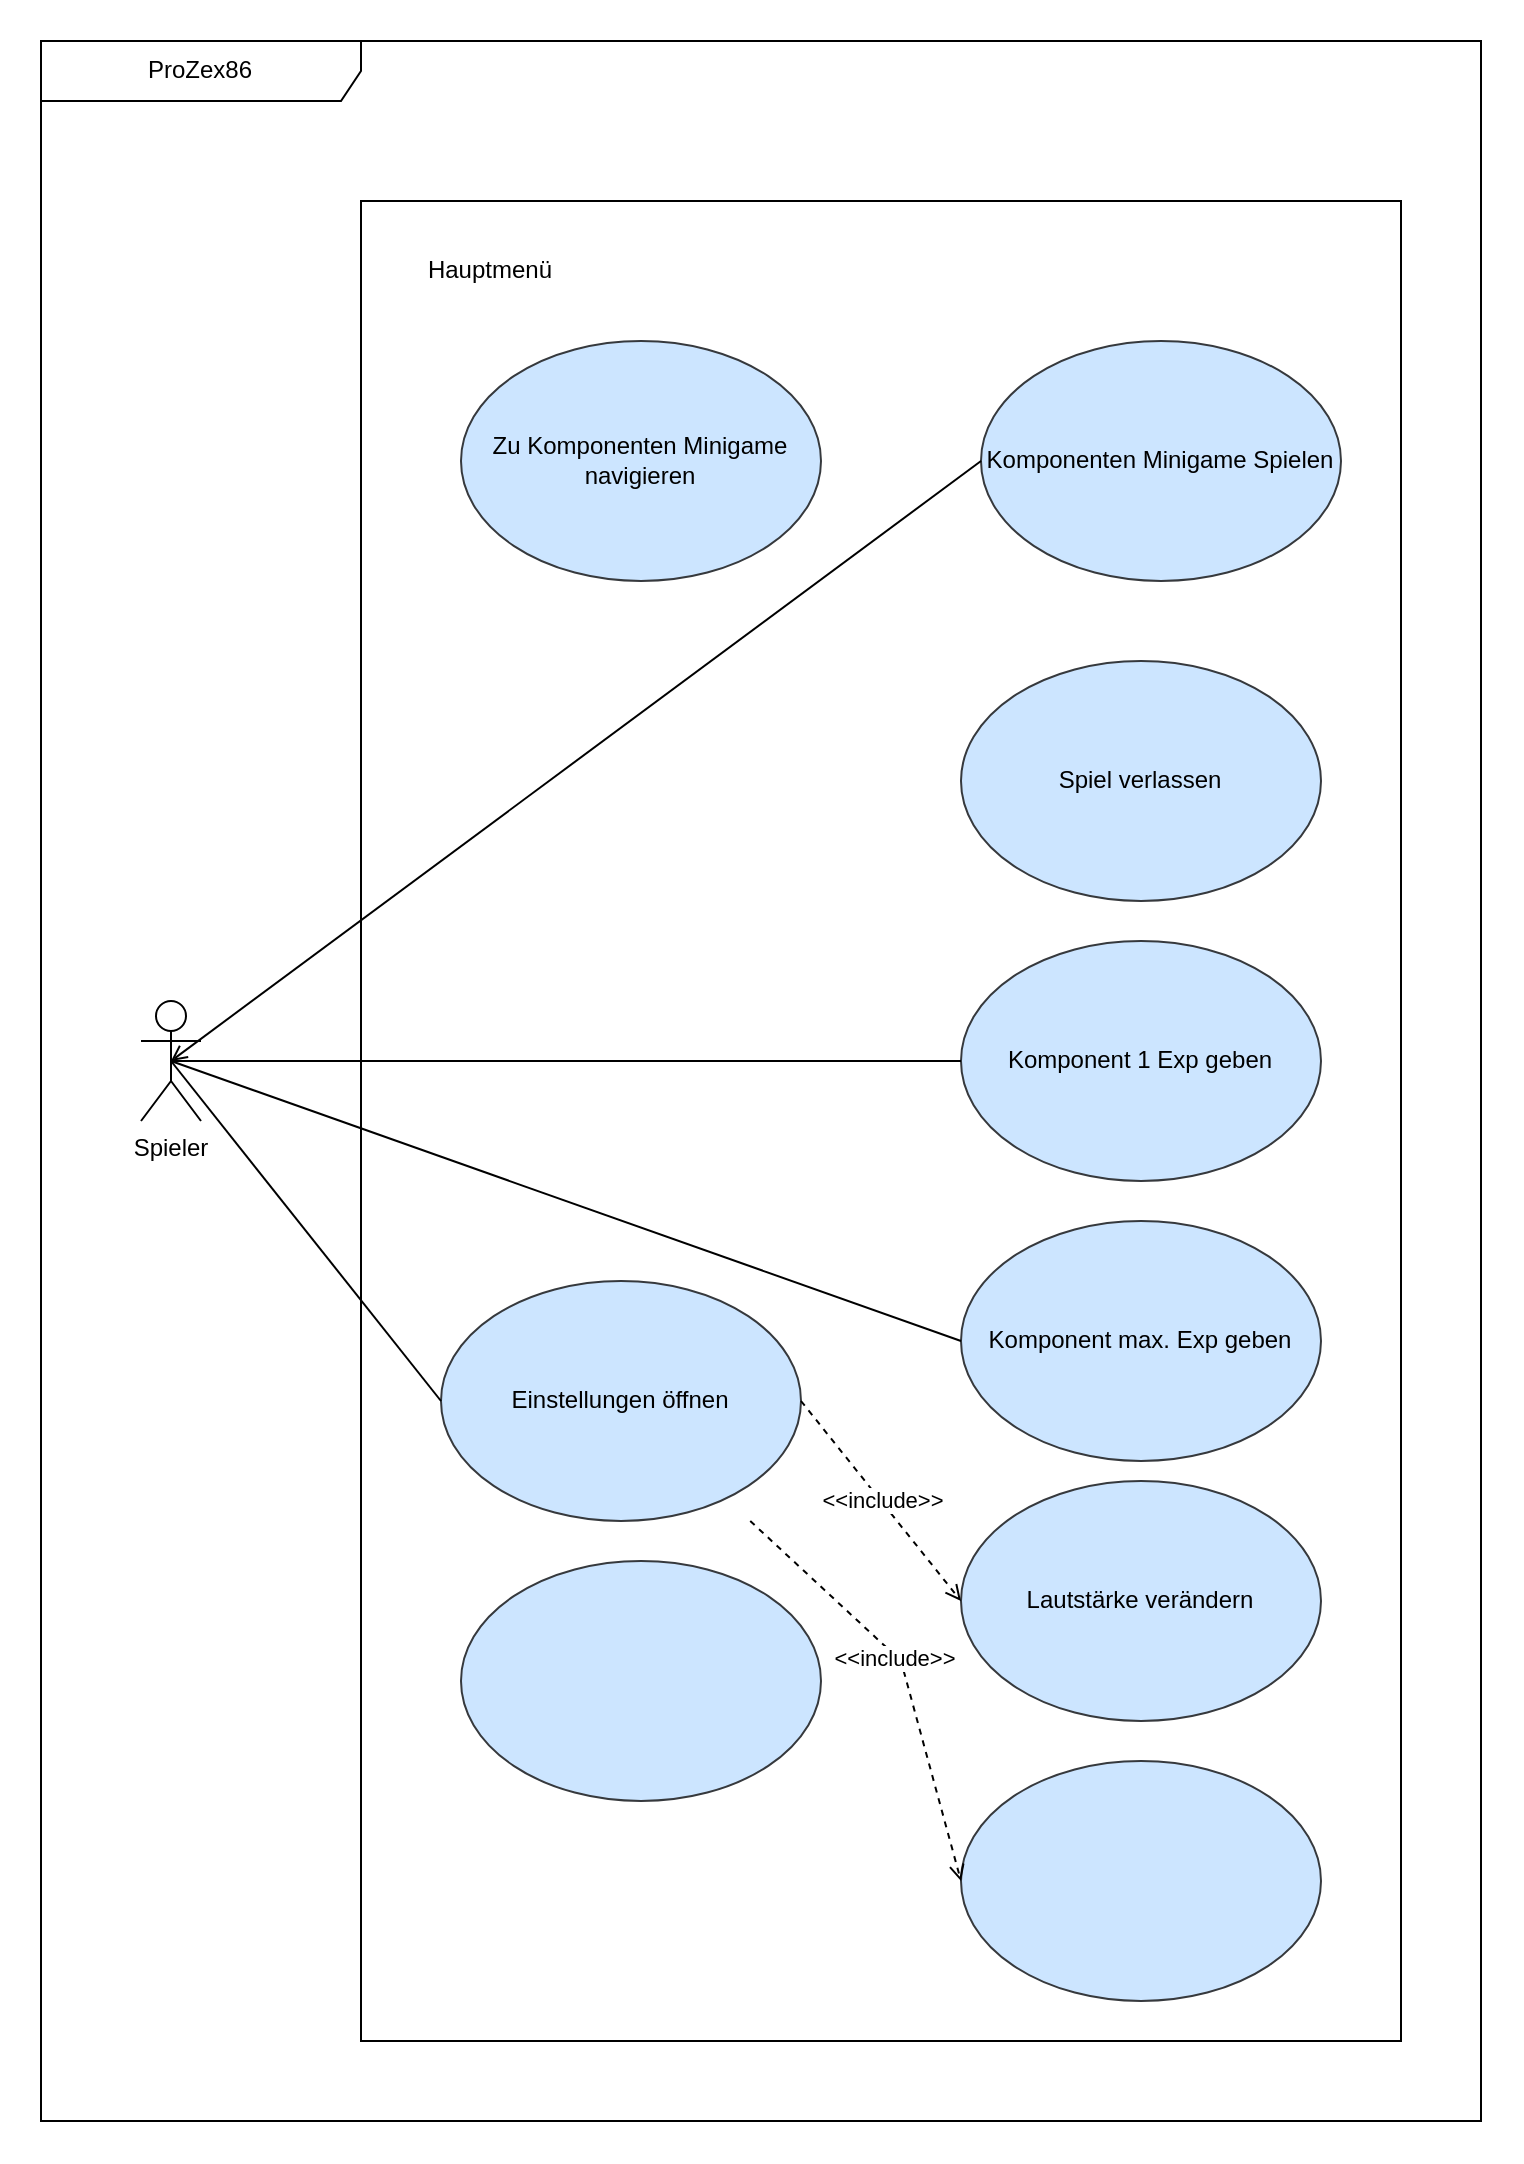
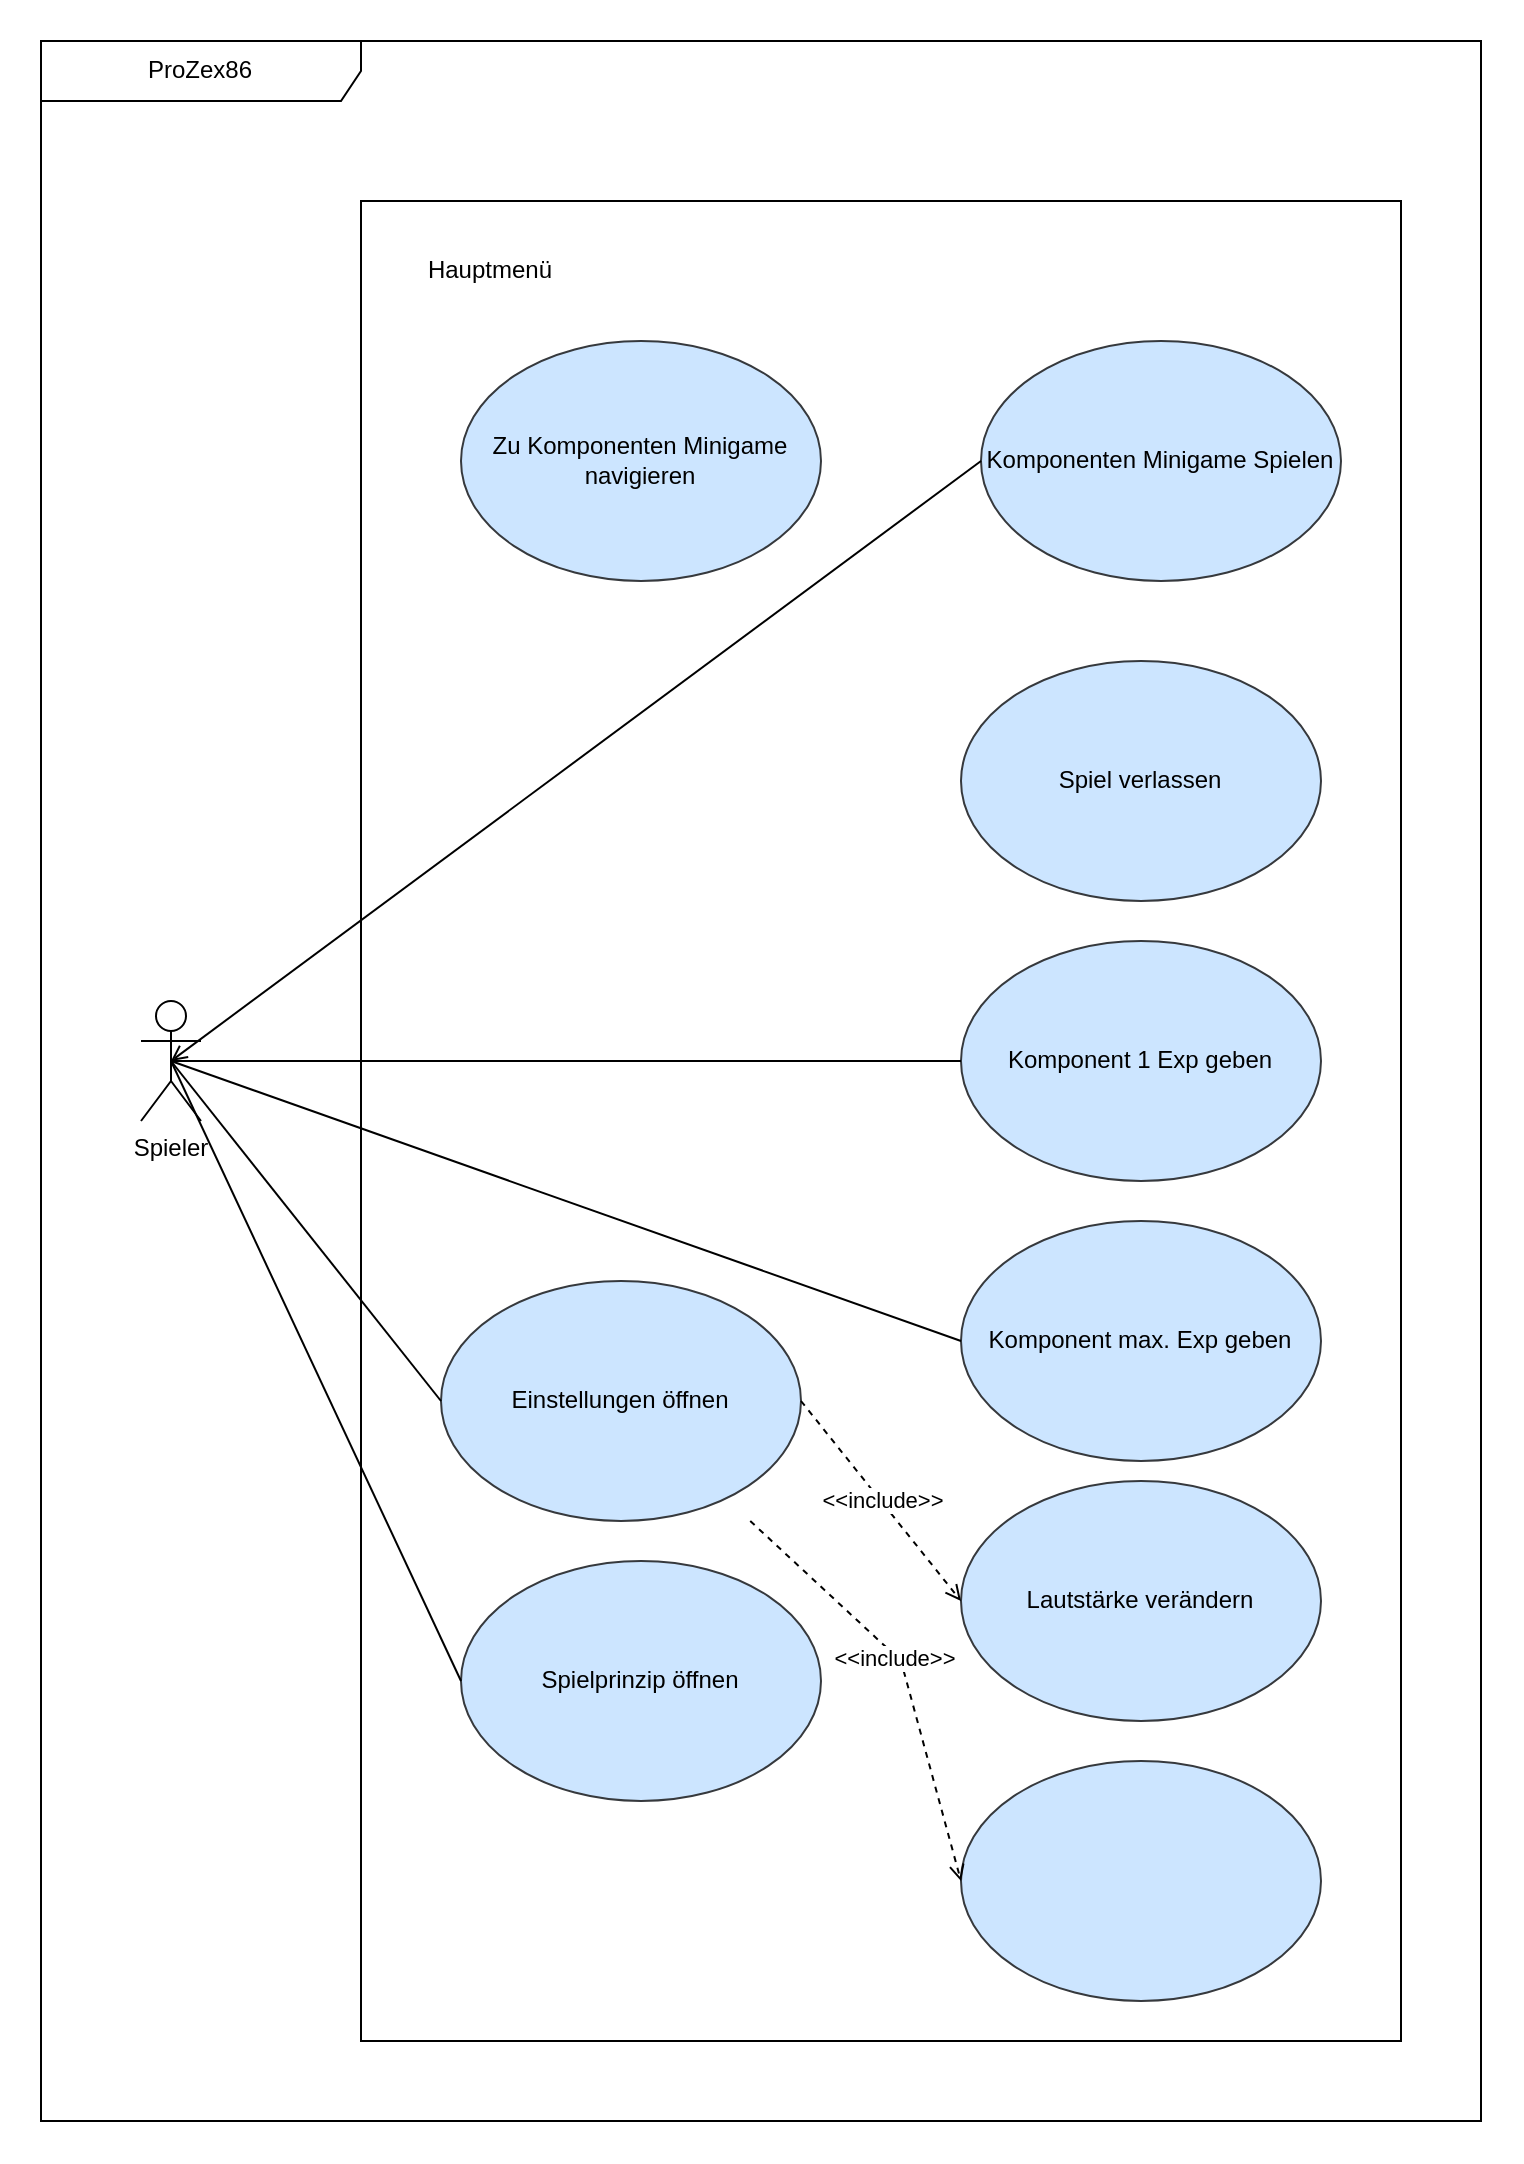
+ <mxCell id="23" style="rounded=0;orthogonalLoop=1;jettySize=auto;html=1;entryX=0.5;entryY=0.5;entryDx=0;entryDy=0;entryPerimeter=0;endArrow=none;endFill=0;exitX=0;exitY=0.5;exitDx=0;exitDy=0;" parent="2" source="22" target="3" edge="1"><mxGeometry relative="1" as="geometry" /></mxCell>
+ <mxCell id="22" value="Spielprinzip öffnen" style="html=1;strokeColor=none;fillColor=none;align=center;verticalAlign=middle;rotatable=0;whiteSpace=wrap;" parent="21" vertex="1"><mxGeometry y="45" width="180" height="30" as="geometry" /></mxCell>
